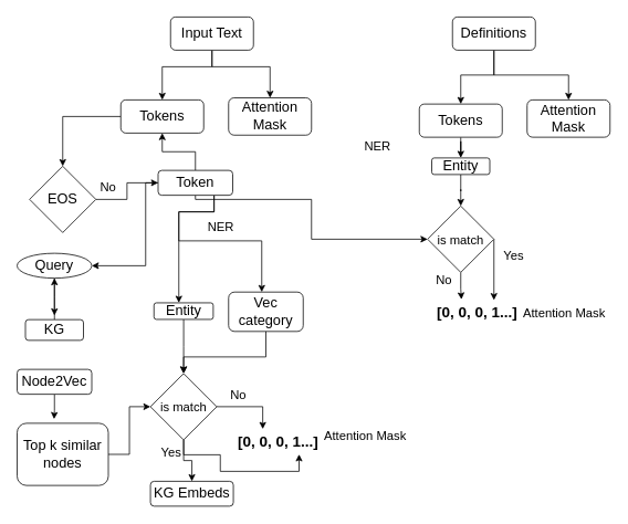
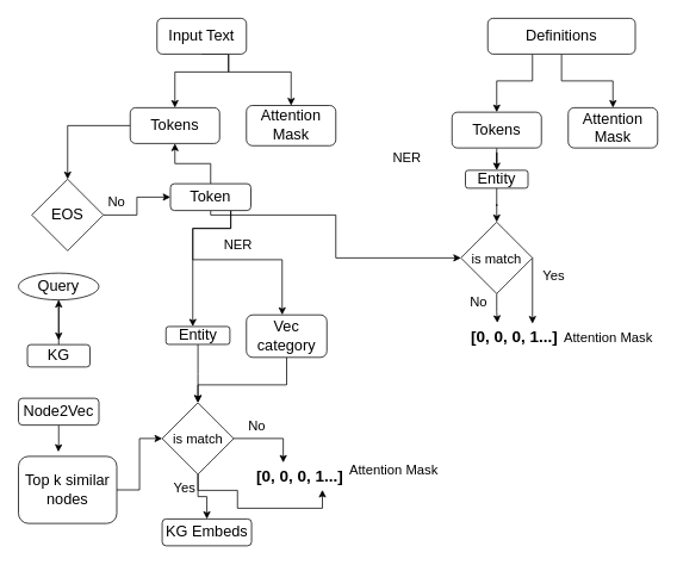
- <mxCell id="4" value="&lt;font style=&quot;font-size: 17px;&quot;&gt;Input Text&lt;/font&gt;" style="rounded=1;whiteSpace=wrap;html=1;" parent="1" vertex="1"><mxGeometry x="205" y="20" width="100" height="40" as="geometry" /></mxCell>
+ <mxCell id="4" value="&lt;font style=&quot;font-size: 17px;&quot;&gt;Input Text&lt;/font&gt;" style="rounded=1;whiteSpace=wrap;html=1;" parent="1" vertex="1"><mxGeometry x="175" y="20" width="100" height="40" as="geometry" /></mxCell>
- <mxCell id="9" value="&lt;font style=&quot;font-size: 17px;&quot;&gt;Definitions&lt;/font&gt;" style="rounded=1;whiteSpace=wrap;html=1;" parent="1" vertex="1"><mxGeometry x="545" y="20" width="100" height="40" as="geometry" /></mxCell>
+ <mxCell id="9" value="&lt;font style=&quot;font-size: 17px;&quot;&gt;Definitions&lt;/font&gt;" style="rounded=1;whiteSpace=wrap;html=1;" parent="1" vertex="1"><mxGeometry x="545" y="20" width="165" height="40" as="geometry" /></mxCell>
- <mxCell id="21" style="edgeStyle=orthogonalEdgeStyle;rounded=0;orthogonalLoop=1;jettySize=auto;html=1;entryX=1;entryY=0.5;entryDx=0;entryDy=0;" edge="1" parent="1" source="24" target="36"><mxGeometry relative="1" as="geometry"><Array as="points"><mxPoint x="175" y="320" /></Array></mxGeometry></mxCell>
